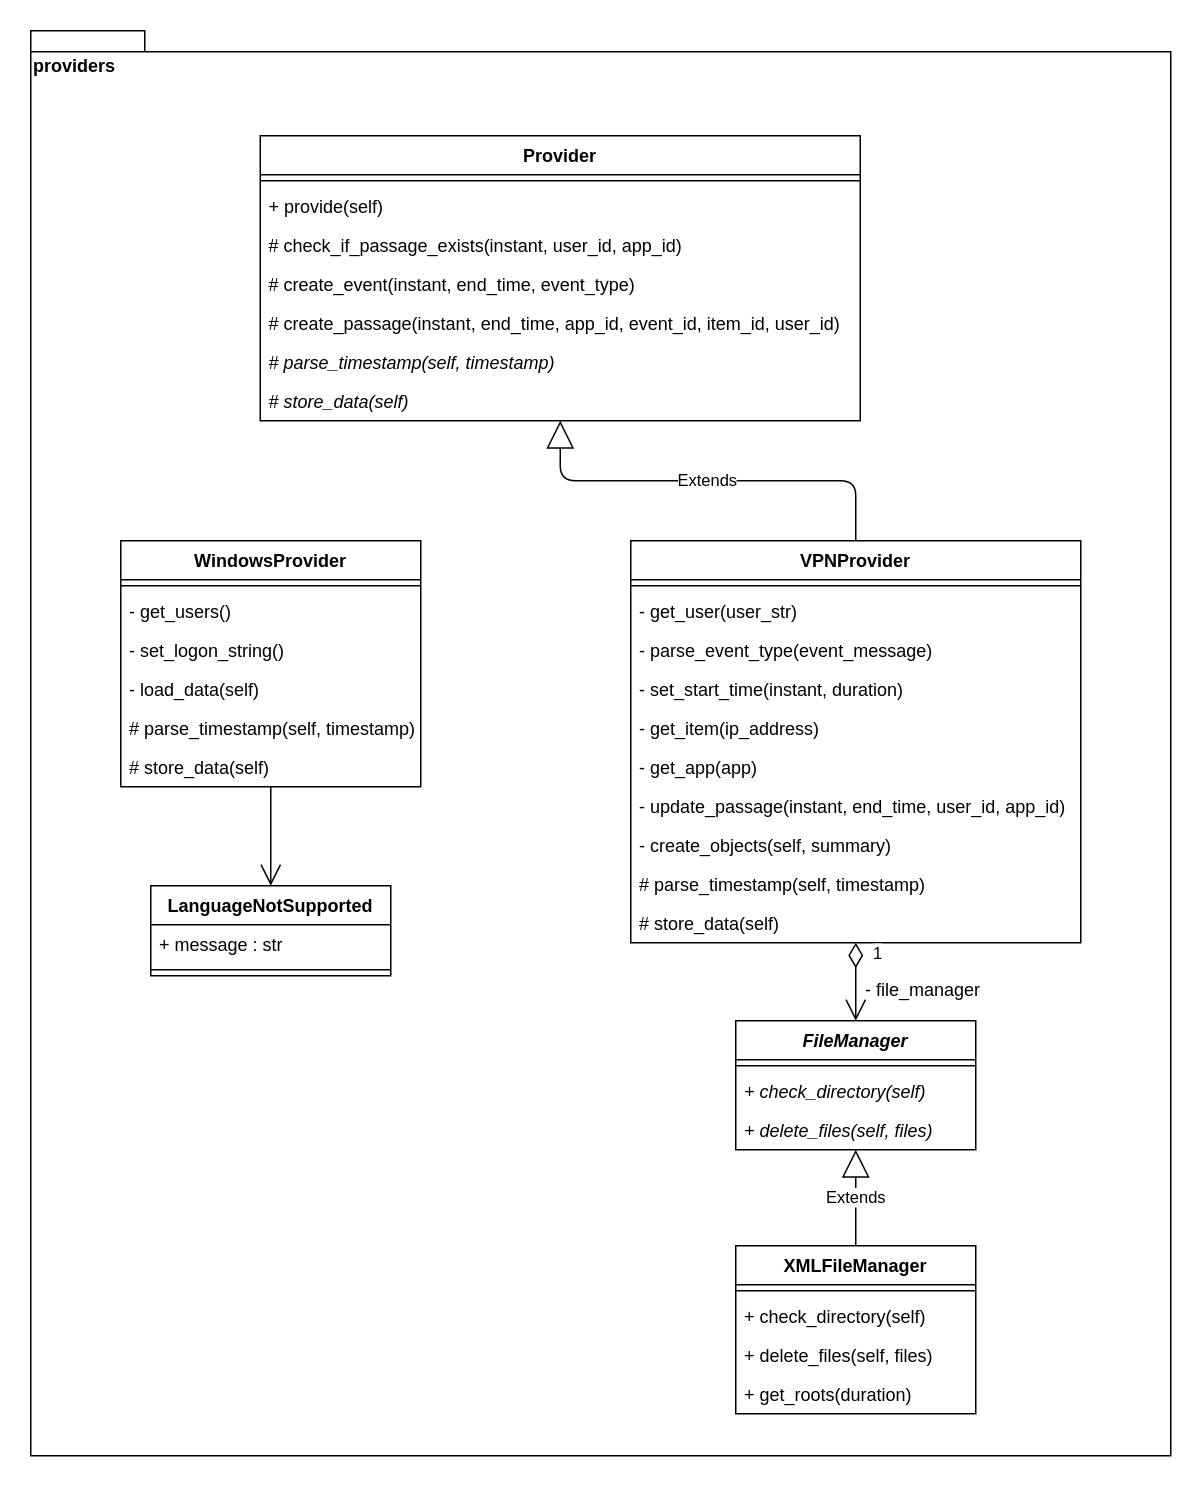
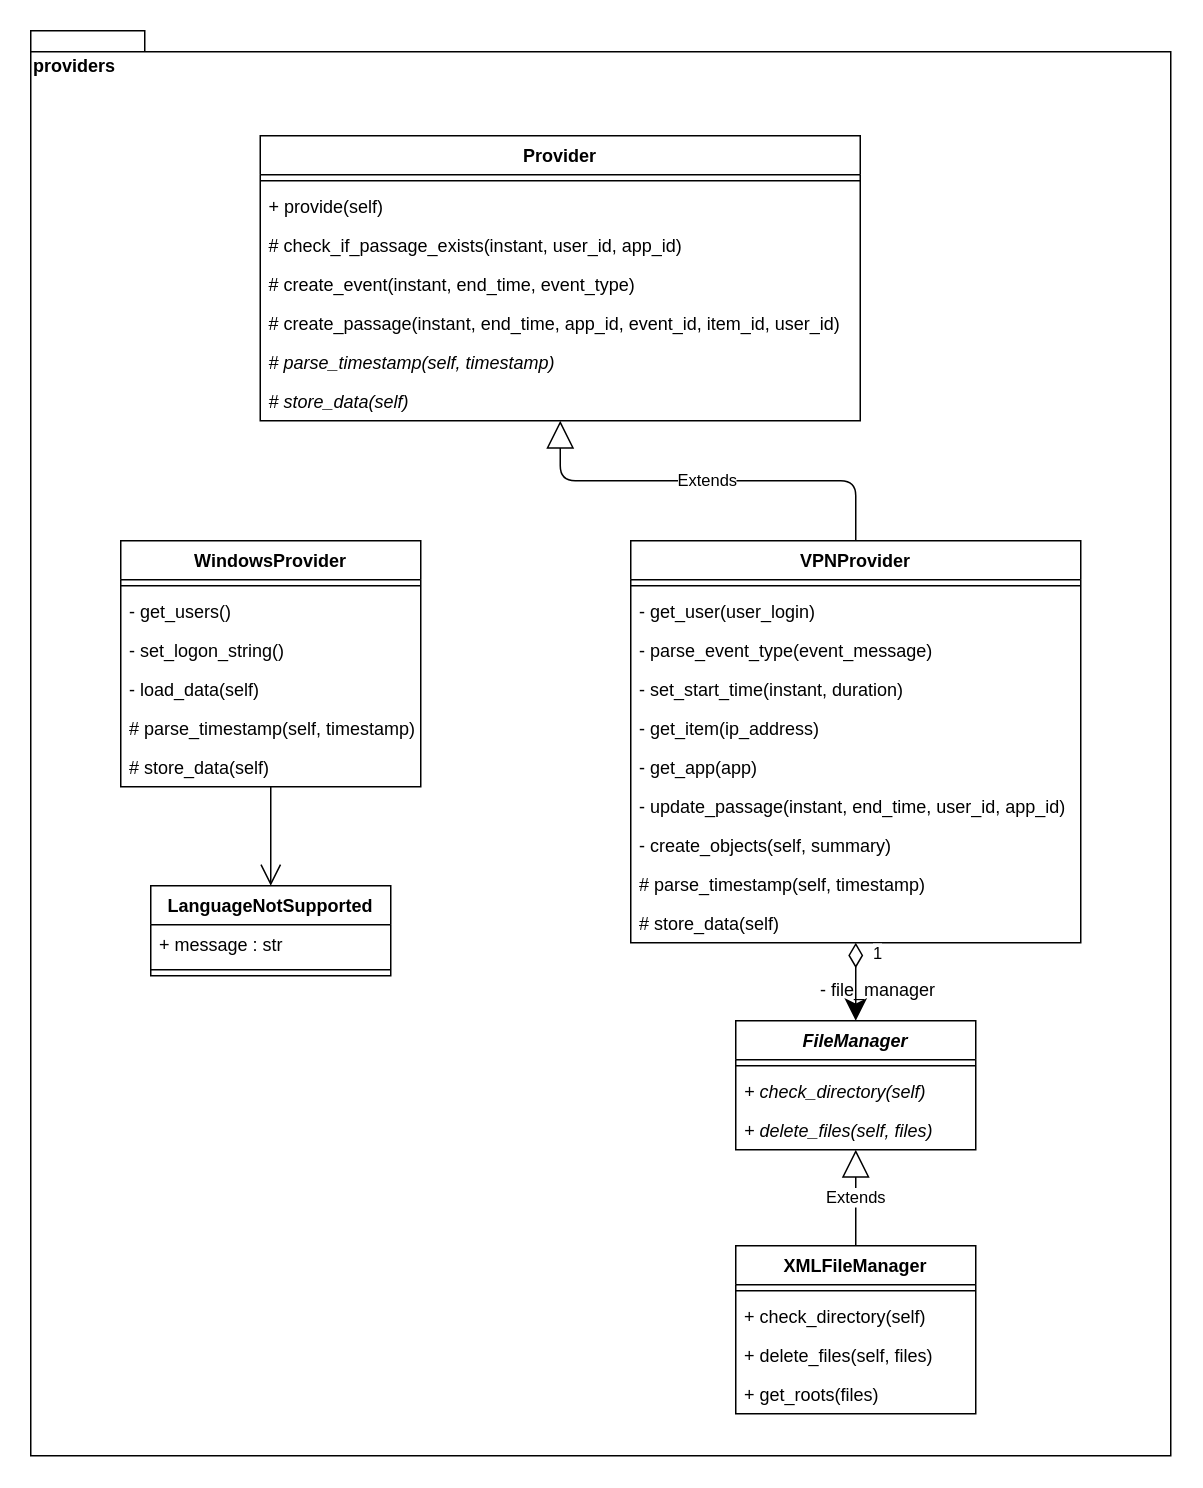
- <mxCell id="12" value="- get_user(user_str)" style="text;strokeColor=none;fillColor=none;align=left;verticalAlign=top;spacingLeft=4;spacingRight=4;overflow=hidden;rotatable=0;points=[[0,0.5],[1,0.5]];portConstraint=eastwest;" parent="10" vertex="1"><mxGeometry y="34" width="300" height="26" as="geometry" /></mxCell>
+ <mxCell id="12" value="- get_user(user_login)" style="text;strokeColor=none;fillColor=none;align=left;verticalAlign=top;spacingLeft=4;spacingRight=4;overflow=hidden;rotatable=0;points=[[0,0.5],[1,0.5]];portConstraint=eastwest;" parent="10" vertex="1"><mxGeometry y="34" width="300" height="26" as="geometry" /></mxCell>
- <mxCell id="32" value="- file_manager" style="text;html=1;strokeColor=none;fillColor=none;align=center;verticalAlign=middle;whiteSpace=wrap;rounded=0;" parent="1" vertex="1"><mxGeometry x="560" y="650" width="110" height="20" as="geometry" /></mxCell>
+ <mxCell id="32" value="- file_manager" style="text;html=1;strokeColor=none;fillColor=none;align=center;verticalAlign=middle;whiteSpace=wrap;rounded=0;" parent="1" vertex="1"><mxGeometry x="530" y="650" width="110" height="20" as="geometry" /></mxCell>
- <mxCell id="30" value="1" style="endArrow=open;html=1;endSize=12;startArrow=diamondThin;startSize=14;startFill=0;edgeStyle=orthogonalEdgeStyle;align=left;verticalAlign=bottom;" parent="1" source="10" target="21" edge="1"><mxGeometry x="-0.379" y="10" relative="1" as="geometry"><mxPoint x="10" y="600" as="sourcePoint" /><mxPoint x="170" y="600" as="targetPoint" /><mxPoint as="offset" /></mxGeometry></mxCell>
+ <mxCell id="30" value="1" style="endArrow=classic;html=1;endSize=12;startArrow=diamondThin;startSize=14;startFill=0;edgeStyle=orthogonalEdgeStyle;align=left;verticalAlign=bottom;" parent="1" source="10" target="21" edge="1"><mxGeometry x="-0.379" y="10" relative="1" as="geometry"><mxPoint x="10" y="600" as="sourcePoint" /><mxPoint x="170" y="600" as="targetPoint" /><mxPoint as="offset" /></mxGeometry></mxCell>
- <mxCell id="29" value="+ get_roots(duration)" style="text;strokeColor=none;fillColor=none;align=left;verticalAlign=top;spacingLeft=4;spacingRight=4;overflow=hidden;rotatable=0;points=[[0,0.5],[1,0.5]];portConstraint=eastwest;" parent="25" vertex="1"><mxGeometry y="86" width="160" height="26" as="geometry" /></mxCell>
+ <mxCell id="29" value="+ get_roots(files)" style="text;strokeColor=none;fillColor=none;align=left;verticalAlign=top;spacingLeft=4;spacingRight=4;overflow=hidden;rotatable=0;points=[[0,0.5],[1,0.5]];portConstraint=eastwest;" parent="25" vertex="1"><mxGeometry y="86" width="160" height="26" as="geometry" /></mxCell>
